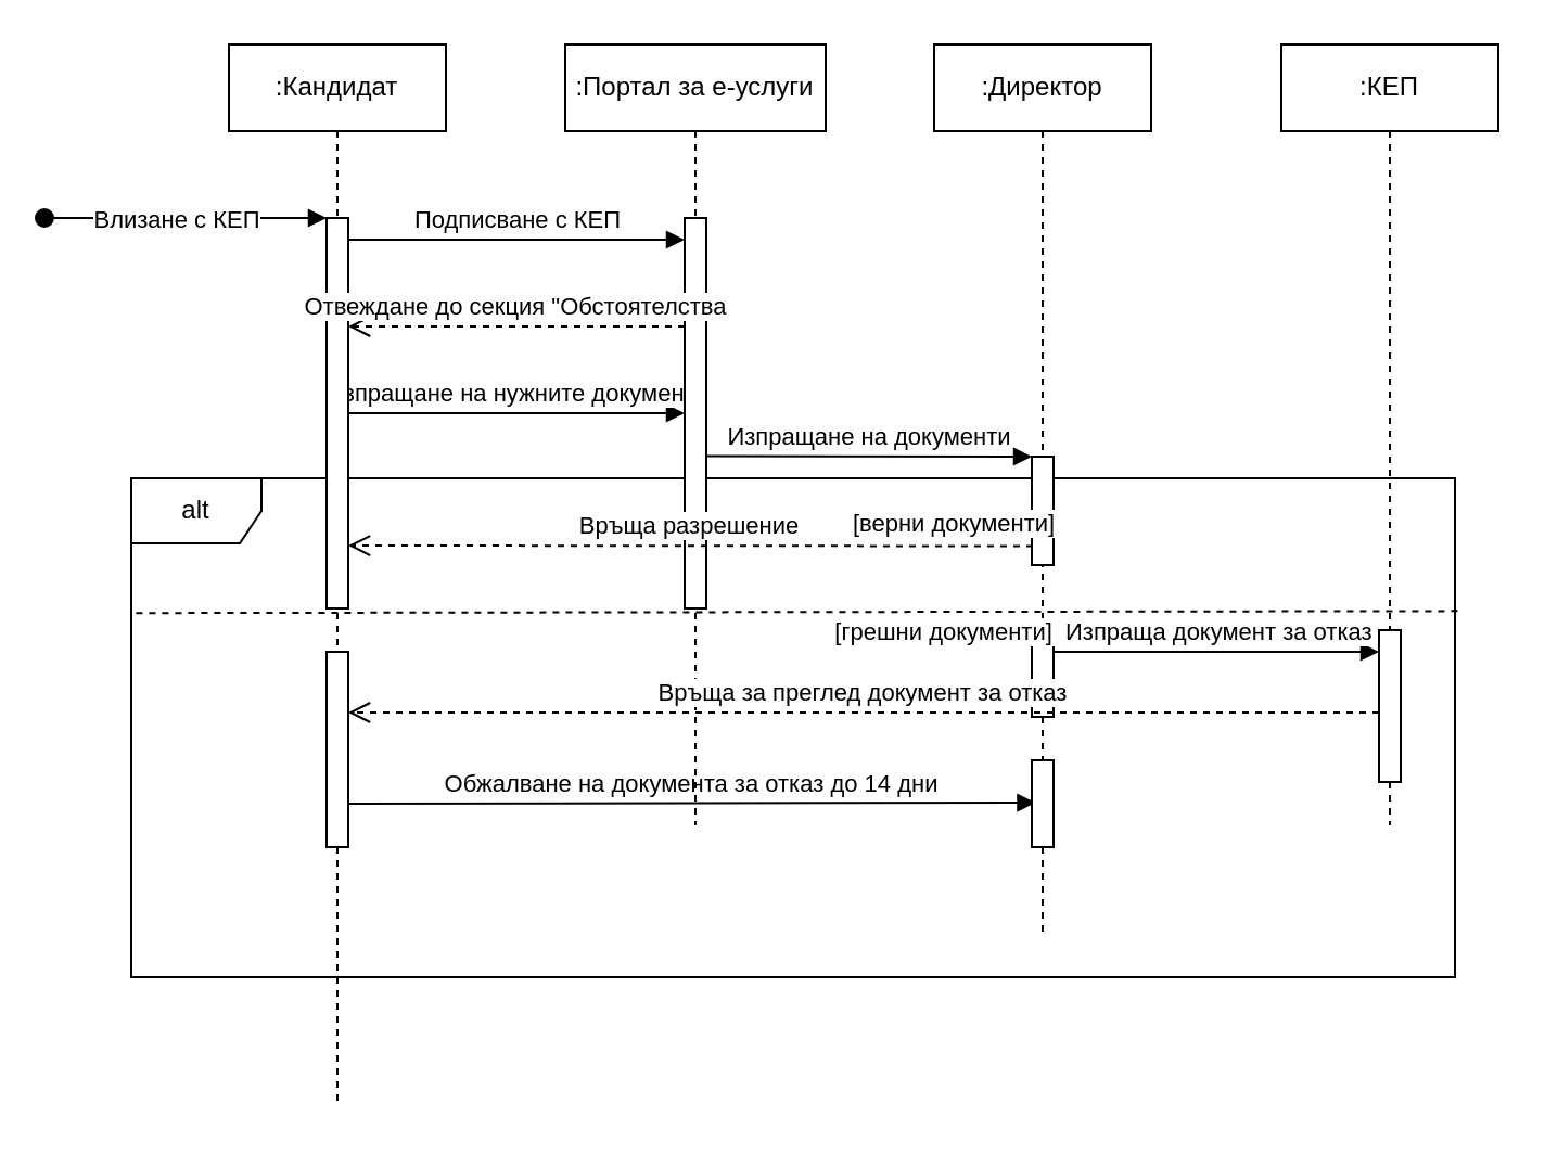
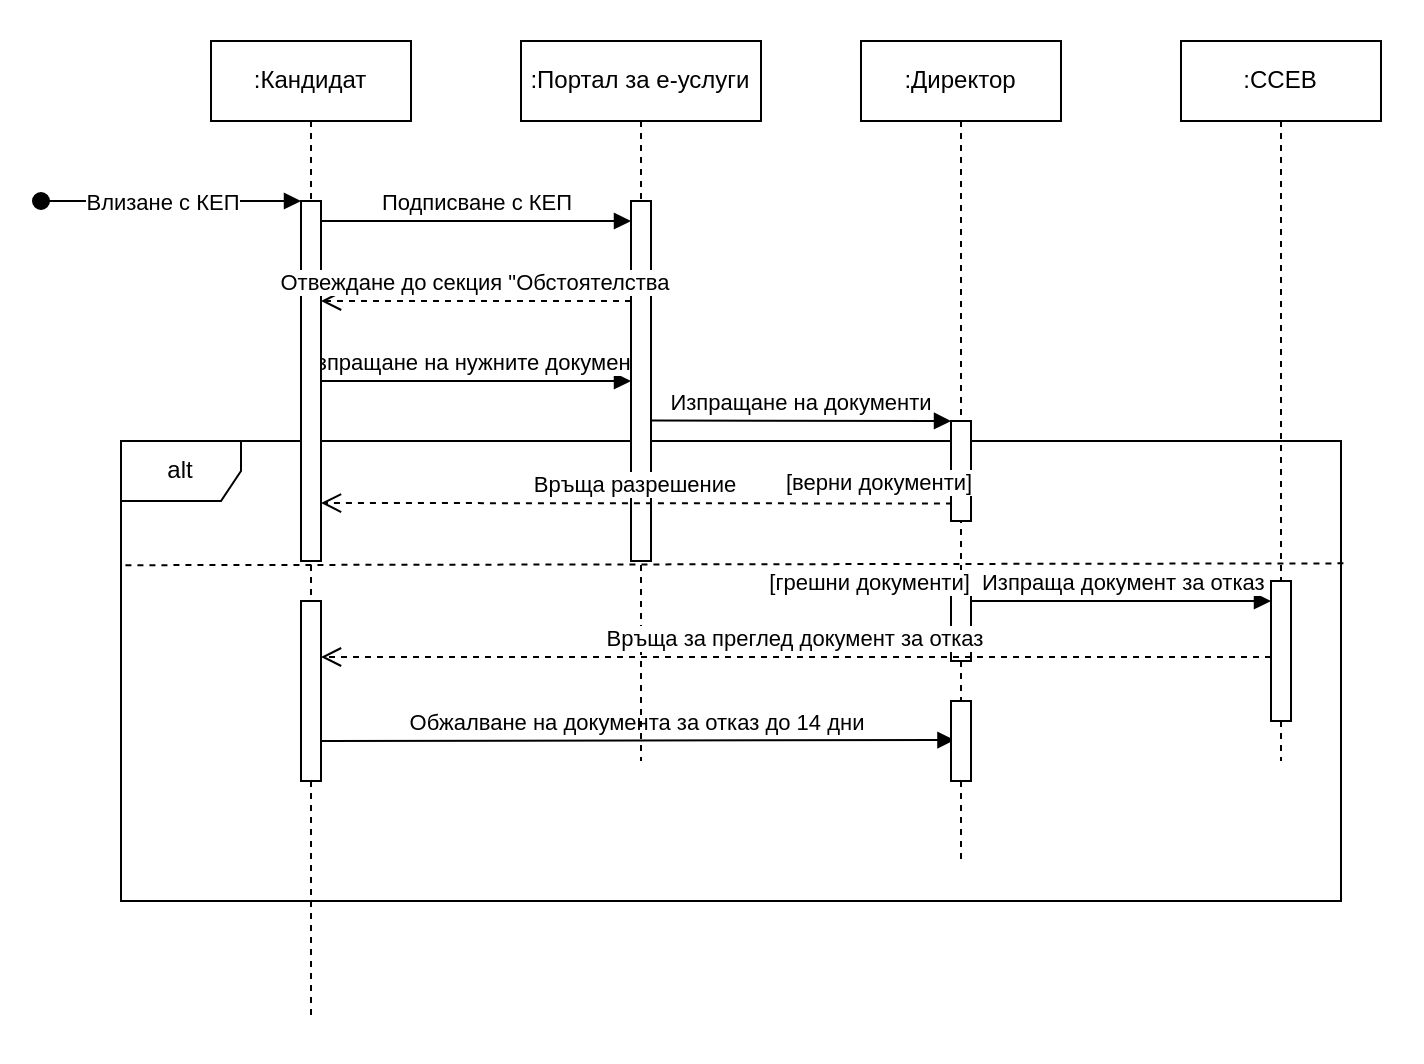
- <mxCell id="23" value=":КЕП" style="shape=umlLifeline;perimeter=lifelinePerimeter;whiteSpace=wrap;html=1;container=1;collapsible=0;recursiveResize=0;outlineConnect=0;" parent="1" vertex="1"><mxGeometry x="590" y="20" width="100" height="360" as="geometry" /></mxCell>
+ <mxCell id="23" value=":ССЕВ" style="shape=umlLifeline;perimeter=lifelinePerimeter;whiteSpace=wrap;html=1;container=1;collapsible=0;recursiveResize=0;outlineConnect=0;" parent="1" vertex="1"><mxGeometry x="590" y="20" width="100" height="360" as="geometry" /></mxCell>
